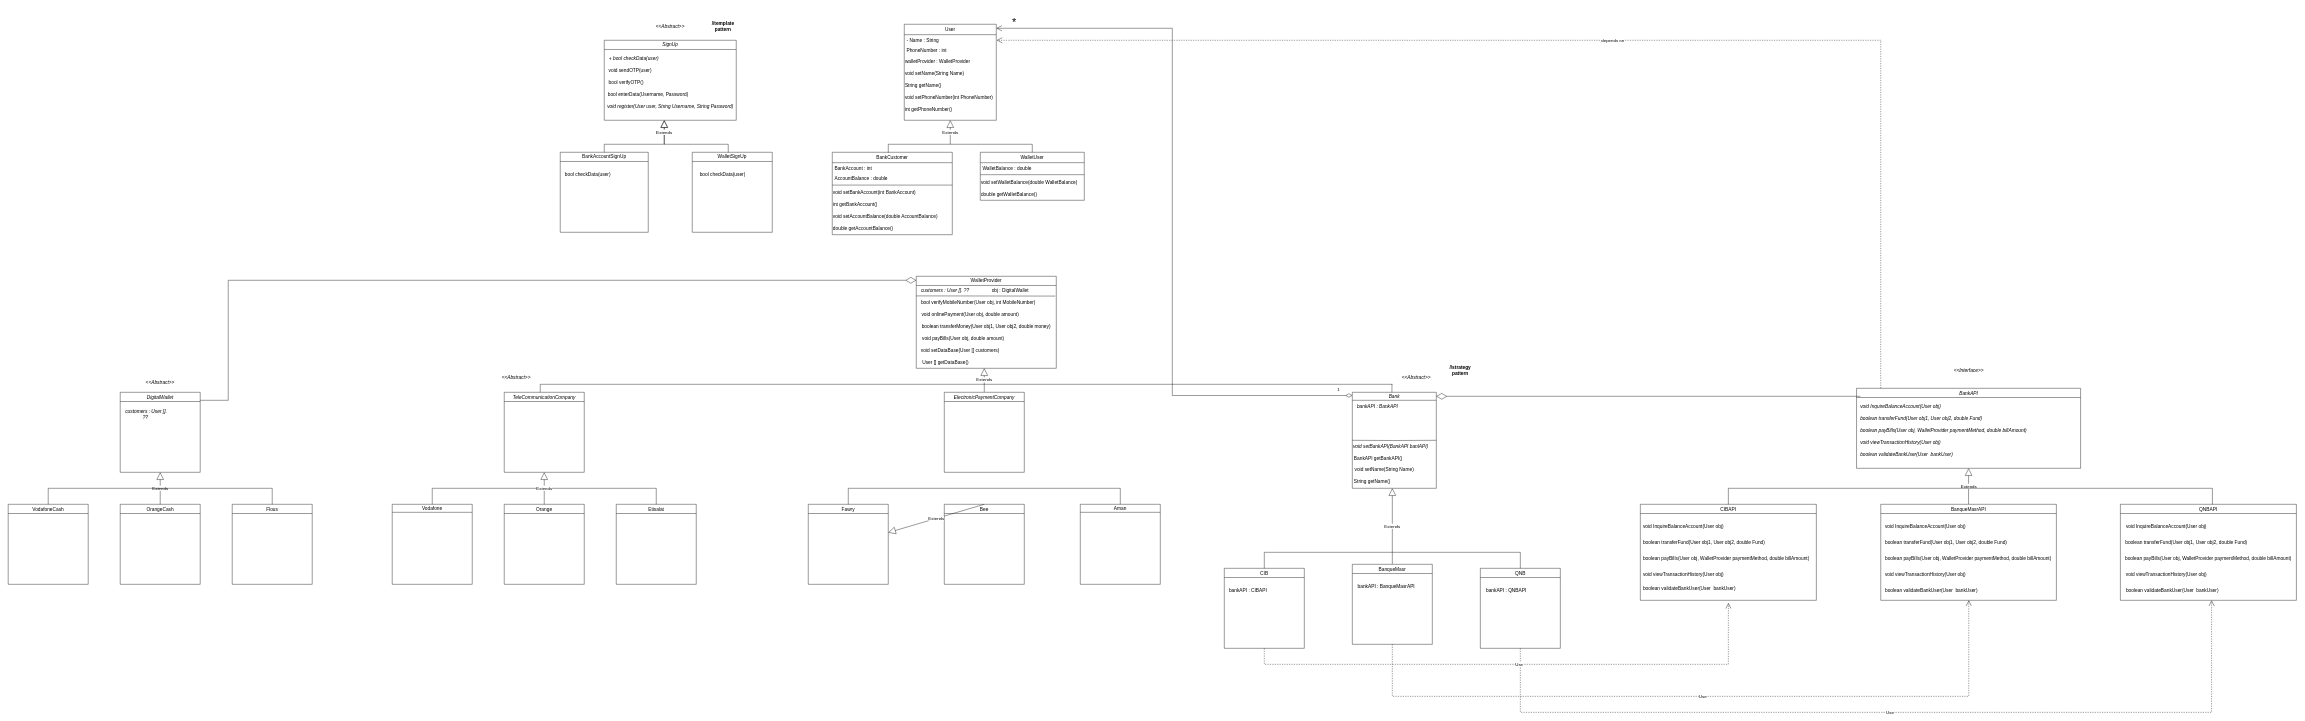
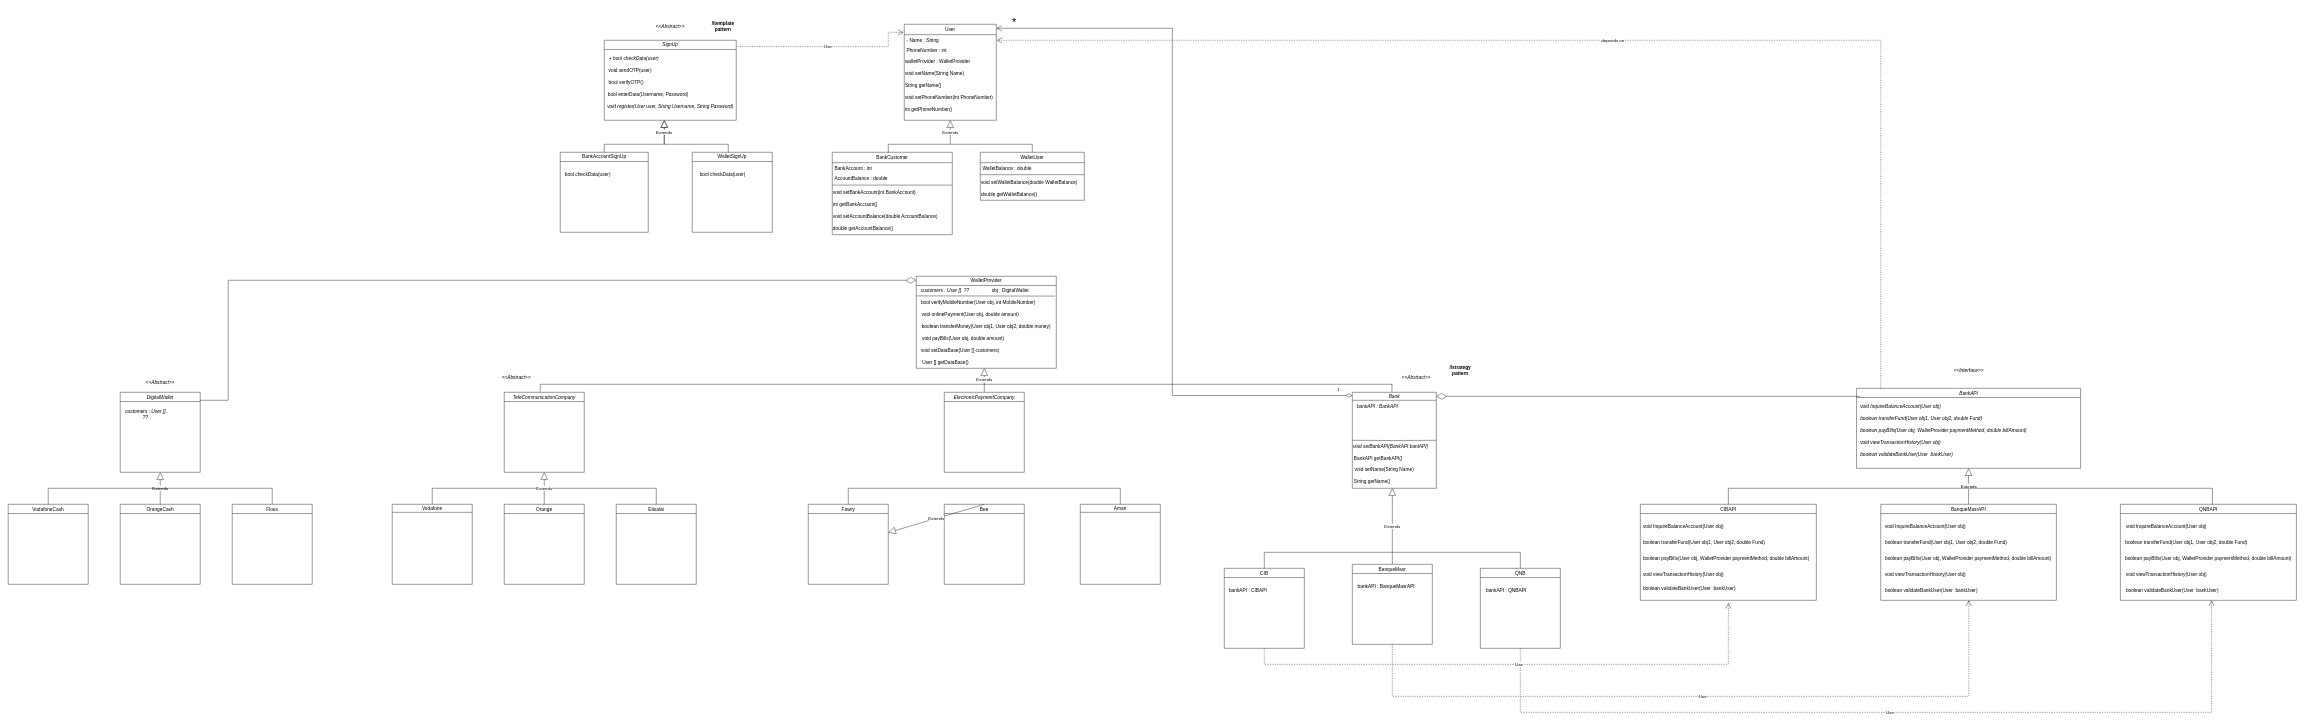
+ <mxCell id="141" value="Use" style="endArrow=open;endSize=12;dashed=1;html=1;rounded=0;entryX=-0.008;entryY=0.085;entryDx=0;entryDy=0;entryPerimeter=0;exitX=1.009;exitY=0.078;exitDx=0;exitDy=0;exitPerimeter=0;" edge="1" parent="1" source="27" target="2"><mxGeometry width="160" relative="1" as="geometry"><mxPoint x="1840" y="340" as="sourcePoint" /><mxPoint x="2000" y="340" as="targetPoint" /><Array as="points"><mxPoint x="2050" y="116" /><mxPoint y="116" x="2220" /><mxPoint y="80" x="2220" /></Array></mxGeometry></mxCell>
